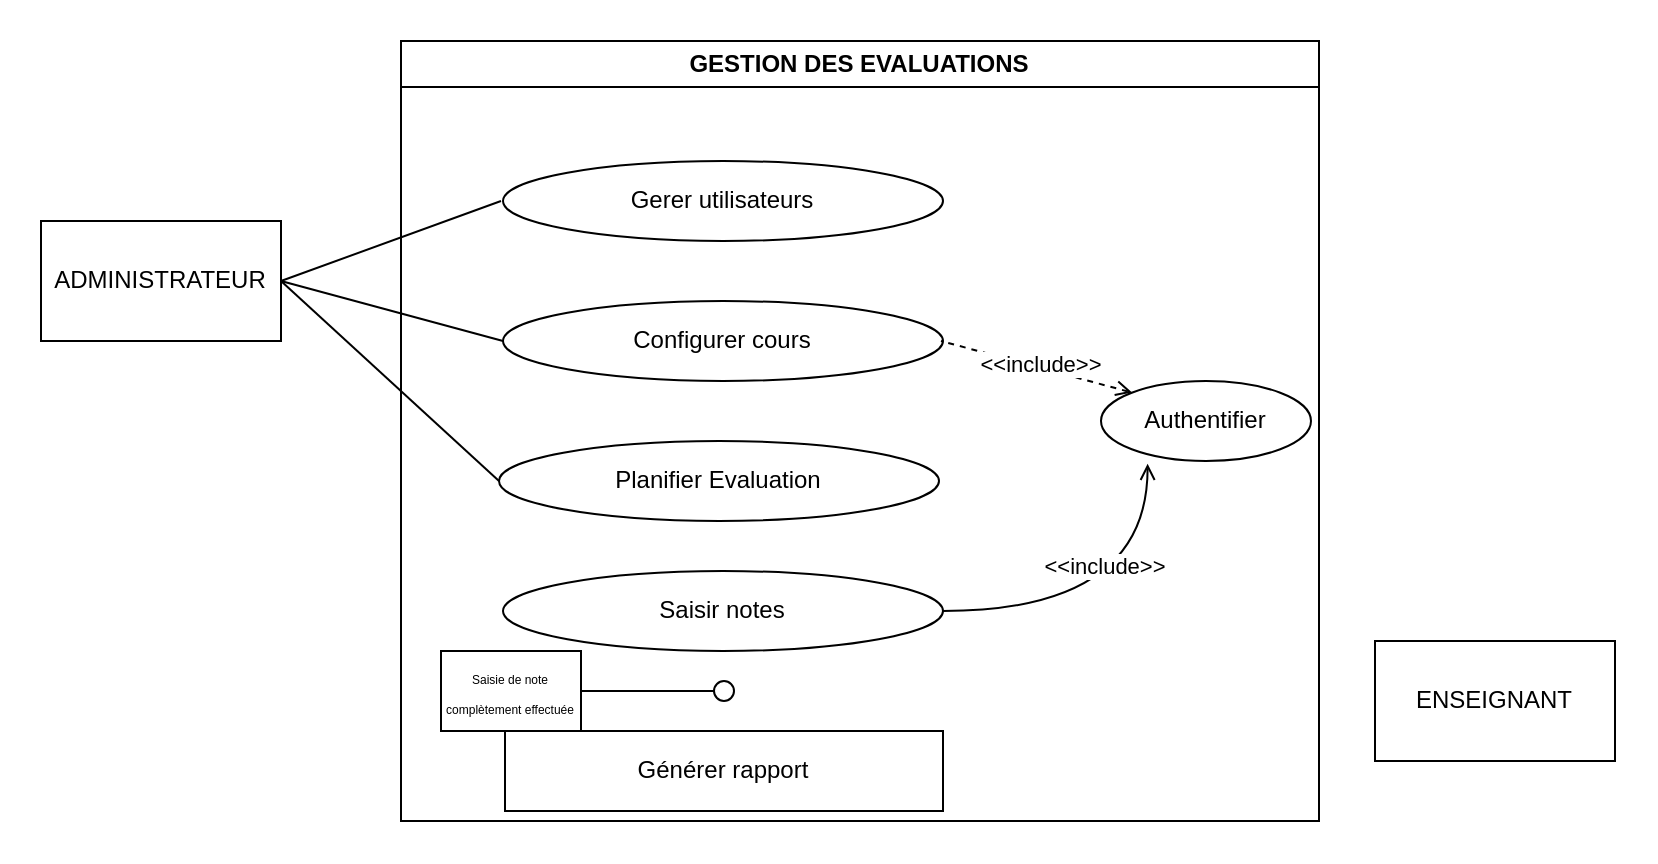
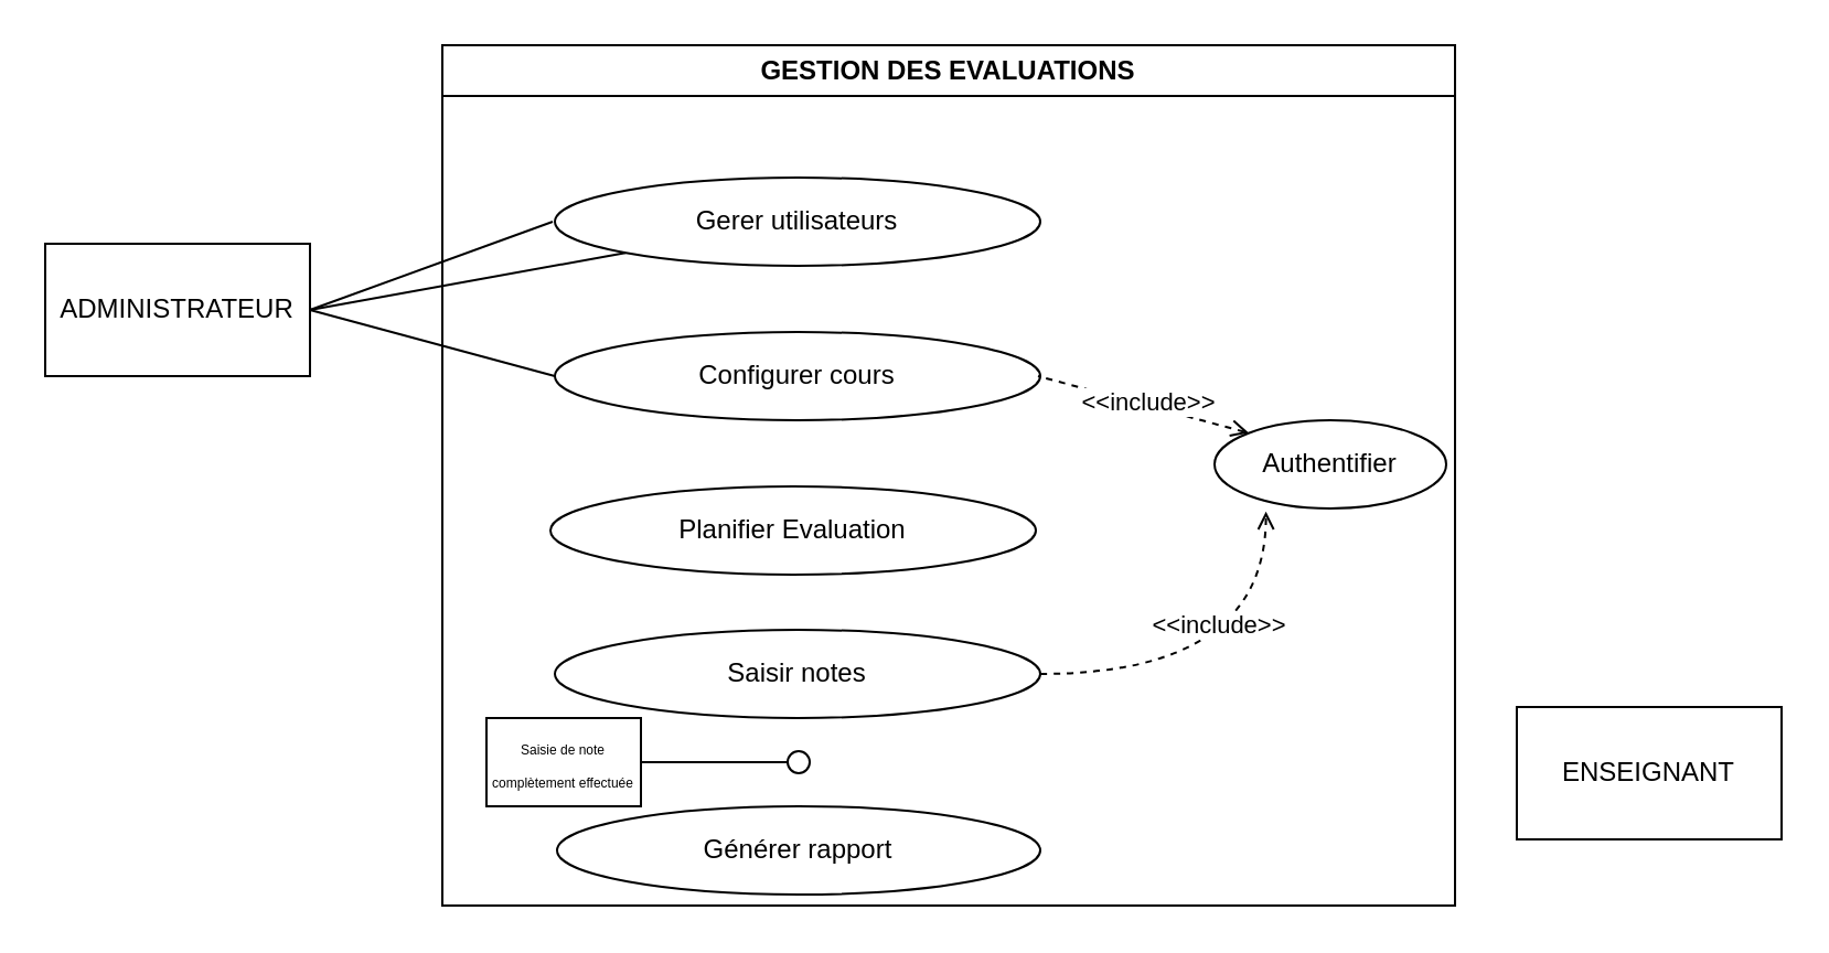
- <mxCell id="19" value="" style="endArrow=none;html=1;rounded=0;entryX=0;entryY=0.5;entryDx=0;entryDy=0;exitX=1;exitY=0.5;exitDx=0;exitDy=0;" edge="1" parent="1" source="17" target="5"><mxGeometry width="50" height="50" relative="1" as="geometry"><mxPoint x="150" y="150" as="sourcePoint" /><mxPoint x="261" y="180" as="targetPoint" /></mxGeometry></mxCell>
+ <mxCell id="19" value="" style="endArrow=none;html=1;rounded=0;exitX=1;exitY=0.5;exitDx=0;exitDy=0;" edge="1" parent="1" source="17" target="3"><mxGeometry width="50" height="50" relative="1" as="geometry"><mxPoint x="150" y="150" as="sourcePoint" /><mxPoint x="261" y="180" as="targetPoint" /></mxGeometry></mxCell>
- <mxCell id="11" value="" style="endArrow=open;dashed=0;html=1;rounded=0;entryX=0.222;entryY=1.035;entryDx=0;entryDy=0;exitX=1;exitY=0.5;exitDx=0;exitDy=0;edgeStyle=orthogonalEdgeStyle;curved=1;entryPerimeter=0;endFill=0;" edge="1" parent="2" source="6" target="7"><mxGeometry width="50" height="50" relative="1" as="geometry"><mxPoint x="417" y="290" as="sourcePoint" /><mxPoint x="338" y="200" as="targetPoint" /></mxGeometry></mxCell>
+ <mxCell id="11" value="" style="endArrow=open;dashed=1;html=1;rounded=0;entryX=0.222;entryY=1.035;entryDx=0;entryDy=0;exitX=1;exitY=0.5;exitDx=0;exitDy=0;edgeStyle=orthogonalEdgeStyle;curved=1;entryPerimeter=0;endFill=0;" edge="1" parent="2" source="6" target="7"><mxGeometry width="50" height="50" relative="1" as="geometry"><mxPoint x="417" y="290" as="sourcePoint" /><mxPoint x="338" y="200" as="targetPoint" /></mxGeometry></mxCell>
- <mxCell id="8" value="Générer rapport" style="whiteSpace=wrap;html=1;rounded=0;" vertex="1" parent="2"><mxGeometry x="52" y="345" width="219" height="40" as="geometry" /></mxCell>
+ <mxCell id="8" value="Générer rapport" style="ellipse;whiteSpace=wrap;html=1;" vertex="1" parent="2"><mxGeometry x="52" y="345" width="219" height="40" as="geometry" /></mxCell>
